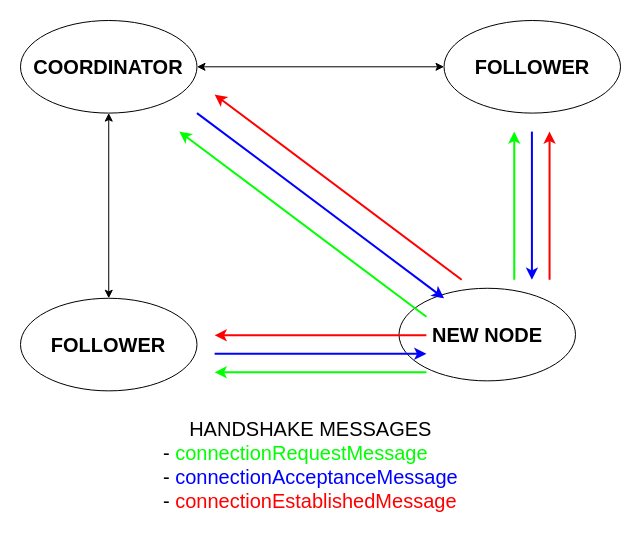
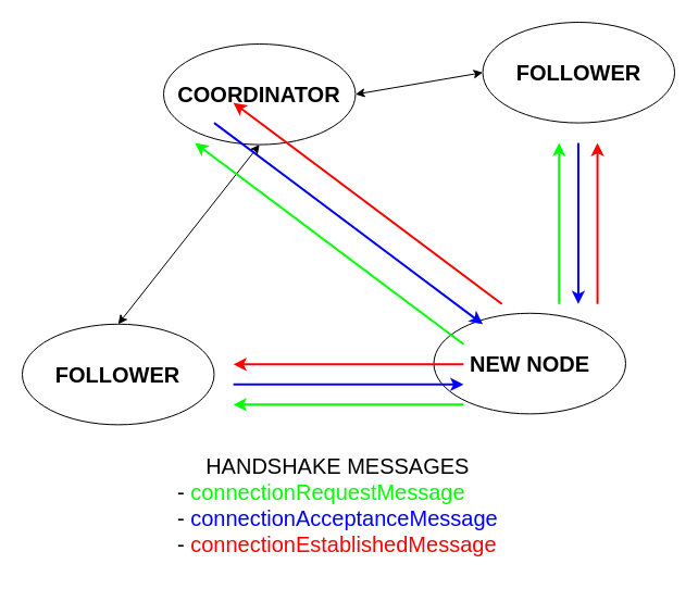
- <mxCell id="3" value="&lt;b&gt;&lt;font style=&quot;font-size: 20px;&quot;&gt;COORDINATOR&lt;/font&gt;&lt;/b&gt;" style="ellipse;whiteSpace=wrap;html=1;" parent="2" vertex="1"><mxGeometry width="176.471" height="92.593" as="geometry" /></mxCell>
+ <mxCell id="3" value="&lt;b&gt;&lt;font style=&quot;font-size: 20px;&quot;&gt;COORDINATOR&lt;/font&gt;&lt;/b&gt;" style="ellipse;whiteSpace=wrap;html=1;" parent="2" vertex="1"><mxGeometry x="130" y="20" width="176.471" height="92.593" as="geometry" /></mxCell>
